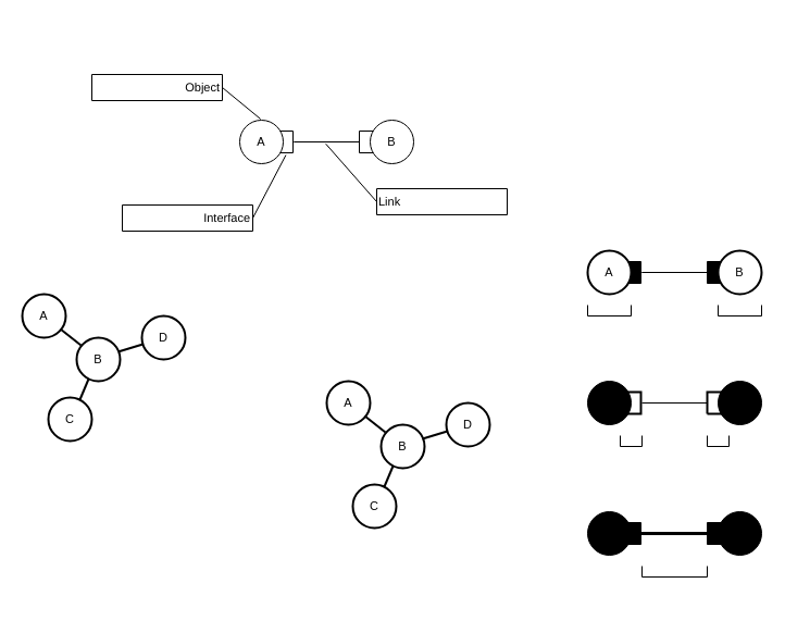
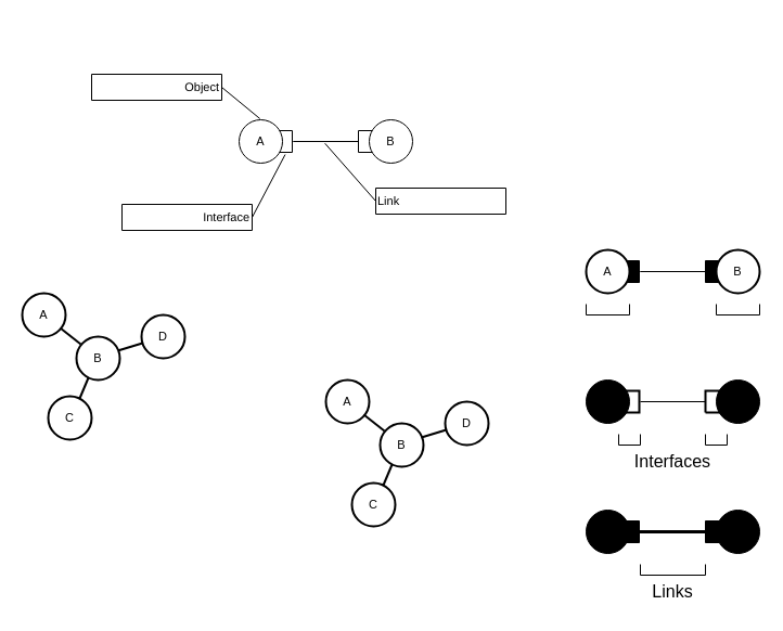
+ <mxCell id="21" value="&lt;font style=&quot;font-size:16px;font-family:Arial;color:#000000;direction:ltr;letter-spacing:0px;line-height:120%;opacity:1&quot;&gt;Interfaces&lt;br/&gt;&lt;/font&gt;" style="verticalAlign=middle;align=center;vsdxID=30;fillColor=none;gradientColor=none;shape=stencil(nZBLDoAgDERP0z3SIyjew0SURgSD+Lu9kMZoXLhwN9O+tukAlrNpJg1SzDH4QW/URgNYgZTkjA4UkwJUgGXng+6DX1zLfmoymdXo17xh5zmRJ6Q42BWCfc2oJfdAr+Yv+AP9Cb7OJ3H/2JG1HNGz/84klThPVCc=);strokeColor=none;labelBackgroundColor=none;rounded=0;html=1;whiteSpace=wrap;" vertex="1" parent="14"><mxGeometry y="60" width="160" height="30" as="geometry" /></mxCell>
+ <mxCell id="29" value="&lt;font style=&quot;font-size:16px;font-family:Arial;color:#000000;direction:ltr;letter-spacing:0px;line-height:120%;opacity:1&quot;&gt;Links&lt;br/&gt;&lt;/font&gt;" style="verticalAlign=middle;align=center;vsdxID=31;fillColor=none;gradientColor=none;shape=stencil(nZBLDoAgDERP0z3SIyjew0SURgSD+Lu9kMZoXLhwN9O+tukAlrNpJg1SzDH4QW/URgNYgZTkjA4UkwJUgGXng+6DX1zLfmoymdXo17xh5zmRJ6Q42BWCfc2oJfdAr+Yv+AP9Cb7OJ3H/2JG1HNGz/84klThPVCc=);strokeColor=none;labelBackgroundColor=none;rounded=0;html=1;whiteSpace=wrap;" vertex="1" parent="23"><mxGeometry y="60" width="160" height="30" as="geometry" /></mxCell>
